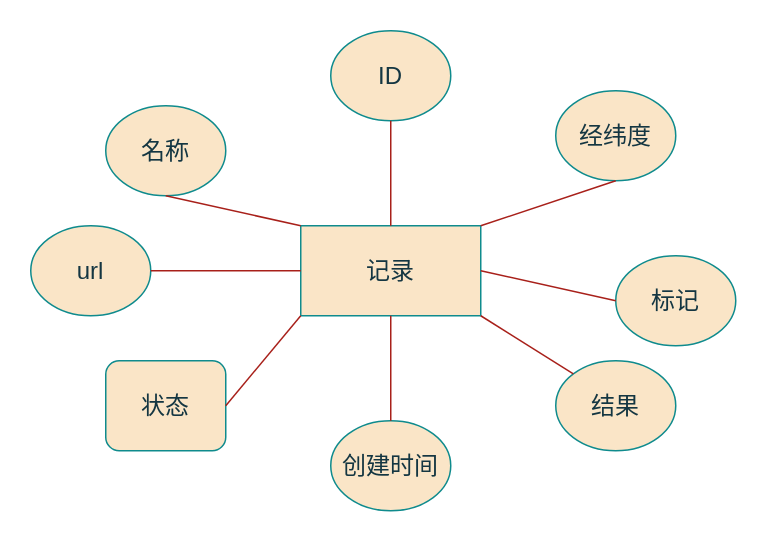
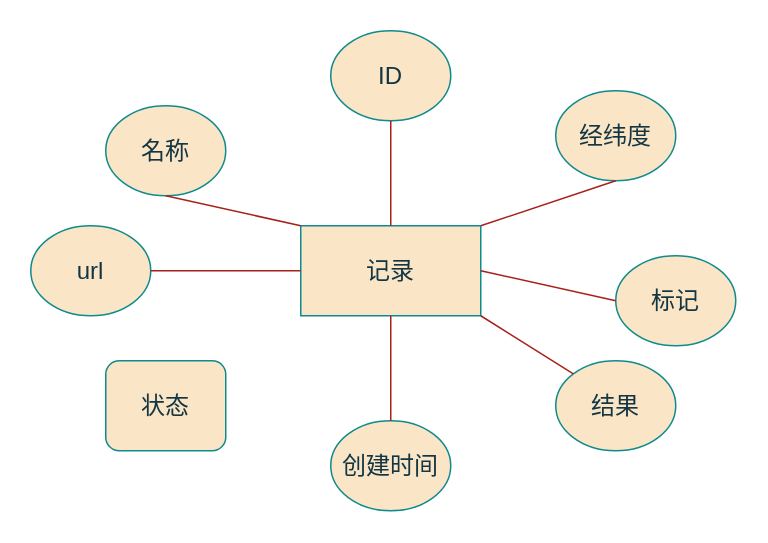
- <mxCell id="16" value="" style="endArrow=none;html=1;rounded=0;strokeColor=#A8201A;fontSize=12;fontColor=default;startSize=8;endSize=8;fillColor=#FAE5C7;curved=1;entryX=0;entryY=1;entryDx=0;entryDy=0;exitX=1;exitY=0.5;exitDx=0;exitDy=0;labelBackgroundColor=none;" edge="1" parent="1" source="6" target="2"><mxGeometry width="50" height="50" relative="1" as="geometry"><mxPoint x="130" y="230" as="sourcePoint" /><mxPoint x="180" y="180" as="targetPoint" /></mxGeometry></mxCell>
